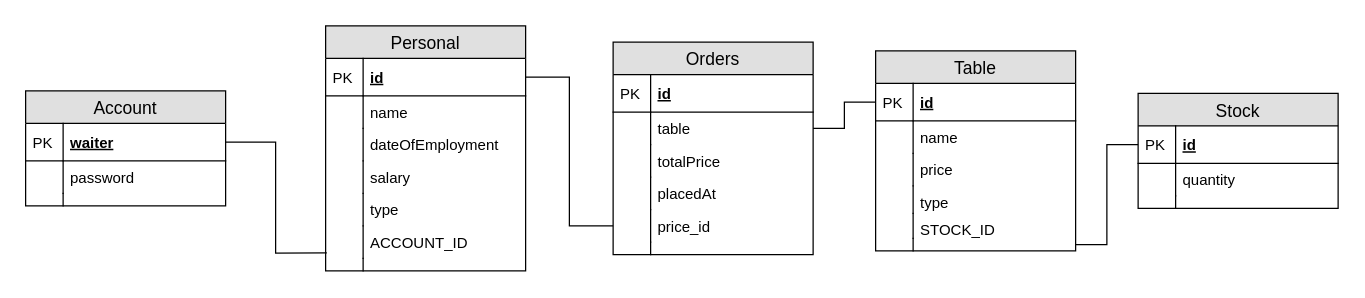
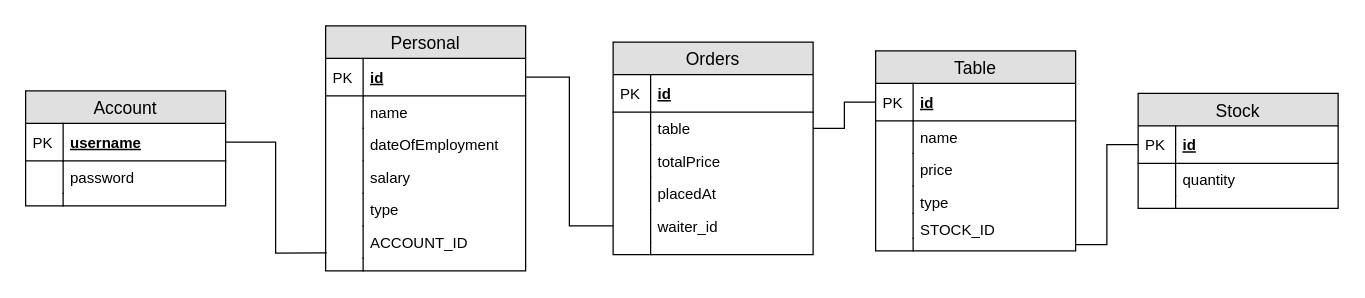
- <mxCell id="23" value="waiter" style="shape=partialRectangle;top=0;left=0;right=0;bottom=1;align=left;verticalAlign=middle;fillColor=none;spacingLeft=34;spacingRight=4;overflow=hidden;rotatable=0;points=[[0,0.5],[1,0.5]];portConstraint=eastwest;dropTarget=0;fontStyle=5;fontSize=12;" vertex="1" parent="22"><mxGeometry y="26" width="160" height="30" as="geometry" /></mxCell>
+ <mxCell id="23" value="username" style="shape=partialRectangle;top=0;left=0;right=0;bottom=1;align=left;verticalAlign=middle;fillColor=none;spacingLeft=34;spacingRight=4;overflow=hidden;rotatable=0;points=[[0,0.5],[1,0.5]];portConstraint=eastwest;dropTarget=0;fontStyle=5;fontSize=12;" vertex="1" parent="22"><mxGeometry y="26" width="160" height="30" as="geometry" /></mxCell>
- <mxCell id="53" value="price_id" style="shape=partialRectangle;top=0;left=0;right=0;bottom=0;align=left;verticalAlign=top;fillColor=none;spacingLeft=34;spacingRight=4;overflow=hidden;rotatable=0;points=[[0,0.5],[1,0.5]];portConstraint=eastwest;dropTarget=0;fontSize=12;" vertex="1" parent="44"><mxGeometry y="134" width="160" height="26" as="geometry" /></mxCell>
+ <mxCell id="53" value="waiter_id" style="shape=partialRectangle;top=0;left=0;right=0;bottom=0;align=left;verticalAlign=top;fillColor=none;spacingLeft=34;spacingRight=4;overflow=hidden;rotatable=0;points=[[0,0.5],[1,0.5]];portConstraint=eastwest;dropTarget=0;fontSize=12;" vertex="1" parent="44"><mxGeometry y="134" width="160" height="26" as="geometry" /></mxCell>
